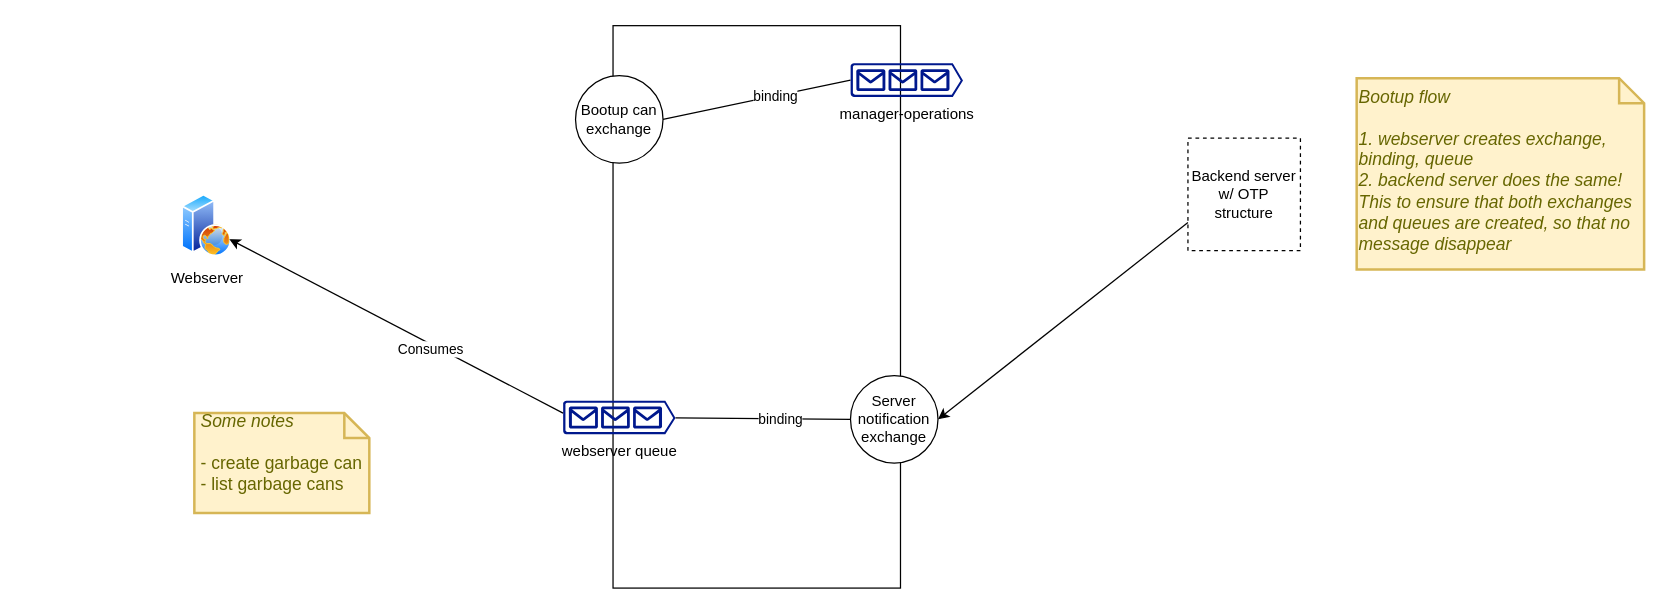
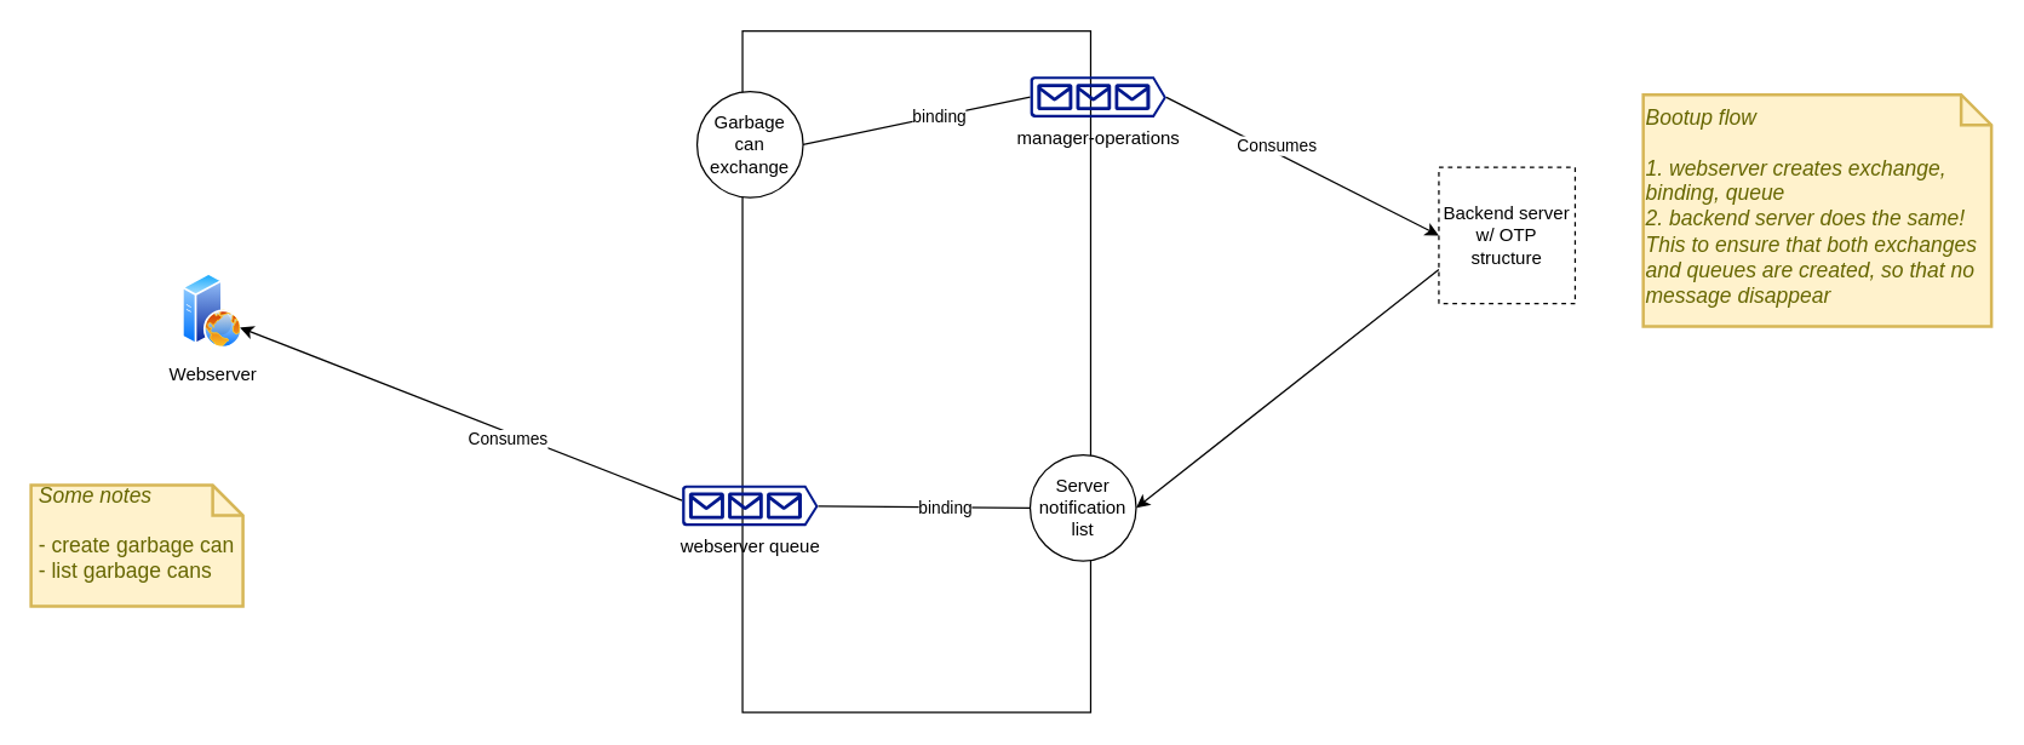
- <mxCell id="5" value="Bootup can exchange" style="ellipse;whiteSpace=wrap;html=1;" vertex="1" parent="1"><mxGeometry x="460" y="60" width="70" height="70" as="geometry" /></mxCell>
+ <mxCell id="5" value="Garbage can exchange" style="ellipse;whiteSpace=wrap;html=1;" vertex="1" parent="1"><mxGeometry x="460" y="60" width="70" height="70" as="geometry" /></mxCell>
+ <mxCell id="11" value="" style="endArrow=classic;html=1;rounded=0;exitX=1;exitY=0.51;exitDx=0;exitDy=0;entryX=0;entryY=0.5;entryDx=0;entryDy=0;exitPerimeter=0;" edge="1" parent="1" source="8" target="7"><mxGeometry width="50" height="50" relative="1" as="geometry"><mxPoint x="170" y="215" as="sourcePoint" /><mxPoint x="470" y="105" as="targetPoint" /></mxGeometry></mxCell>
+ <mxCell id="12" value="Consumes" style="edgeLabel;html=1;align=center;verticalAlign=middle;resizable=0;points=[];" vertex="1" connectable="0" parent="11"><mxGeometry x="-0.219" y="4" relative="1" as="geometry"><mxPoint as="offset" /></mxGeometry></mxCell>
- <mxCell id="2" value="Webserver" style="aspect=fixed;perimeter=ellipsePerimeter;html=1;align=center;shadow=0;dashed=0;spacingTop=3;image;image=img/lib/active_directory/web_server.svg;" vertex="1" parent="1"><mxGeometry x="145" y="155" width="40" height="50" as="geometry" /></mxCell>
+ <mxCell id="2" value="Webserver" style="aspect=fixed;perimeter=ellipsePerimeter;html=1;align=center;shadow=0;dashed=0;spacingTop=3;image;image=img/lib/active_directory/web_server.svg;" vertex="1" parent="1"><mxGeometry x="120" y="180" width="40" height="50" as="geometry" /></mxCell>
- <mxCell id="6" value="Server notification exchange" style="ellipse;whiteSpace=wrap;html=1;" vertex="1" parent="1"><mxGeometry x="680" y="300" width="70" height="70" as="geometry" /></mxCell>
+ <mxCell id="6" value="Server notification list" style="ellipse;whiteSpace=wrap;html=1;" vertex="1" parent="1"><mxGeometry x="680" y="300" width="70" height="70" as="geometry" /></mxCell>
- <mxCell id="3" value="&lt;div style=&quot;text-align: left&quot;&gt;&lt;i&gt;Some notes&lt;/i&gt;&lt;/div&gt;&lt;div style=&quot;text-align: left&quot;&gt;&lt;span&gt;&lt;br&gt;&lt;/span&gt;&lt;/div&gt;&lt;div style=&quot;text-align: left&quot;&gt;&lt;span&gt;- create garbage can&lt;/span&gt;&lt;/div&gt;&lt;div style=&quot;text-align: left&quot;&gt;&lt;span&gt;- list garbage cans&lt;/span&gt;&lt;/div&gt;&lt;div style=&quot;text-align: left&quot;&gt;&lt;br&gt;&lt;/div&gt;" style="shape=note;strokeWidth=2;fontSize=14;size=20;whiteSpace=wrap;html=1;fillColor=#fff2cc;strokeColor=#d6b656;fontColor=#666600;" vertex="1" parent="1"><mxGeometry x="155" y="330" width="140" height="80" as="geometry" /></mxCell>
+ <mxCell id="3" value="&lt;div style=&quot;text-align: left&quot;&gt;&lt;i&gt;Some notes&lt;/i&gt;&lt;/div&gt;&lt;div style=&quot;text-align: left&quot;&gt;&lt;span&gt;&lt;br&gt;&lt;/span&gt;&lt;/div&gt;&lt;div style=&quot;text-align: left&quot;&gt;&lt;span&gt;- create garbage can&lt;/span&gt;&lt;/div&gt;&lt;div style=&quot;text-align: left&quot;&gt;&lt;span&gt;- list garbage cans&lt;/span&gt;&lt;/div&gt;&lt;div style=&quot;text-align: left&quot;&gt;&lt;br&gt;&lt;/div&gt;" style="shape=note;strokeWidth=2;fontSize=14;size=20;whiteSpace=wrap;html=1;fillColor=#fff2cc;strokeColor=#d6b656;fontColor=#666600;" vertex="1" parent="1"><mxGeometry x="20" y="320" width="140" height="80" as="geometry" /></mxCell>
